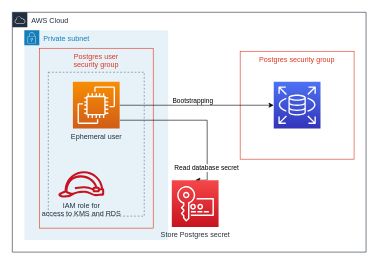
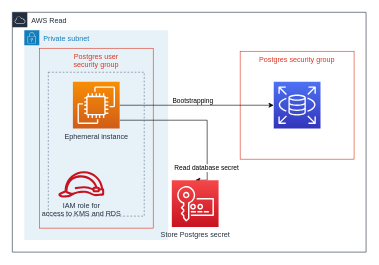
- <mxCell id="2" value="AWS Cloud" style="points=[[0,0],[0.25,0],[0.5,0],[0.75,0],[1,0],[1,0.25],[1,0.5],[1,0.75],[1,1],[0.75,1],[0.5,1],[0.25,1],[0,1],[0,0.75],[0,0.5],[0,0.25]];outlineConnect=0;gradientColor=none;html=1;whiteSpace=wrap;fontSize=12;fontStyle=0;shape=mxgraph.aws4.group;grIcon=mxgraph.aws4.group_aws_cloud;strokeColor=#232F3E;fillColor=none;verticalAlign=top;align=left;spacingLeft=30;fontColor=#232F3E;dashed=0;" parent="1" vertex="1"><mxGeometry x="20" y="20" width="590" height="400" as="geometry" /></mxCell>
+ <mxCell id="2" value="AWS Read" style="points=[[0,0],[0.25,0],[0.5,0],[0.75,0],[1,0],[1,0.25],[1,0.5],[1,0.75],[1,1],[0.75,1],[0.5,1],[0.25,1],[0,1],[0,0.75],[0,0.5],[0,0.25]];outlineConnect=0;gradientColor=none;html=1;whiteSpace=wrap;fontSize=12;fontStyle=0;shape=mxgraph.aws4.group;grIcon=mxgraph.aws4.group_aws_cloud;strokeColor=#232F3E;fillColor=none;verticalAlign=top;align=left;spacingLeft=30;fontColor=#232F3E;dashed=0;" parent="1" vertex="1"><mxGeometry x="20" y="20" width="590" height="400" as="geometry" /></mxCell>
- <mxCell id="11" value="Ephemeral user" style="points=[[0,0,0],[0.25,0,0],[0.5,0,0],[0.75,0,0],[1,0,0],[0,1,0],[0.25,1,0],[0.5,1,0],[0.75,1,0],[1,1,0],[0,0.25,0],[0,0.5,0],[0,0.75,0],[1,0.25,0],[1,0.5,0],[1,0.75,0]];outlineConnect=0;fontColor=#232F3E;gradientColor=#F78E04;gradientDirection=north;fillColor=#D05C17;strokeColor=#ffffff;dashed=0;verticalLabelPosition=bottom;verticalAlign=top;align=center;html=1;fontSize=12;fontStyle=0;aspect=fixed;shape=mxgraph.aws4.resourceIcon;resIcon=mxgraph.aws4.ec2;labelBackgroundColor=none;" vertex="1" parent="1"><mxGeometry x="121" y="136" width="78" height="78" as="geometry" /></mxCell>
+ <mxCell id="11" value="Ephemeral instance" style="points=[[0,0,0],[0.25,0,0],[0.5,0,0],[0.75,0,0],[1,0,0],[0,1,0],[0.25,1,0],[0.5,1,0],[0.75,1,0],[1,1,0],[0,0.25,0],[0,0.5,0],[0,0.75,0],[1,0.25,0],[1,0.5,0],[1,0.75,0]];outlineConnect=0;fontColor=#232F3E;gradientColor=#F78E04;gradientDirection=north;fillColor=#D05C17;strokeColor=#ffffff;dashed=0;verticalLabelPosition=bottom;verticalAlign=top;align=center;html=1;fontSize=12;fontStyle=0;aspect=fixed;shape=mxgraph.aws4.resourceIcon;resIcon=mxgraph.aws4.ec2;labelBackgroundColor=none;" vertex="1" parent="1"><mxGeometry x="121" y="136" width="78" height="78" as="geometry" /></mxCell>
